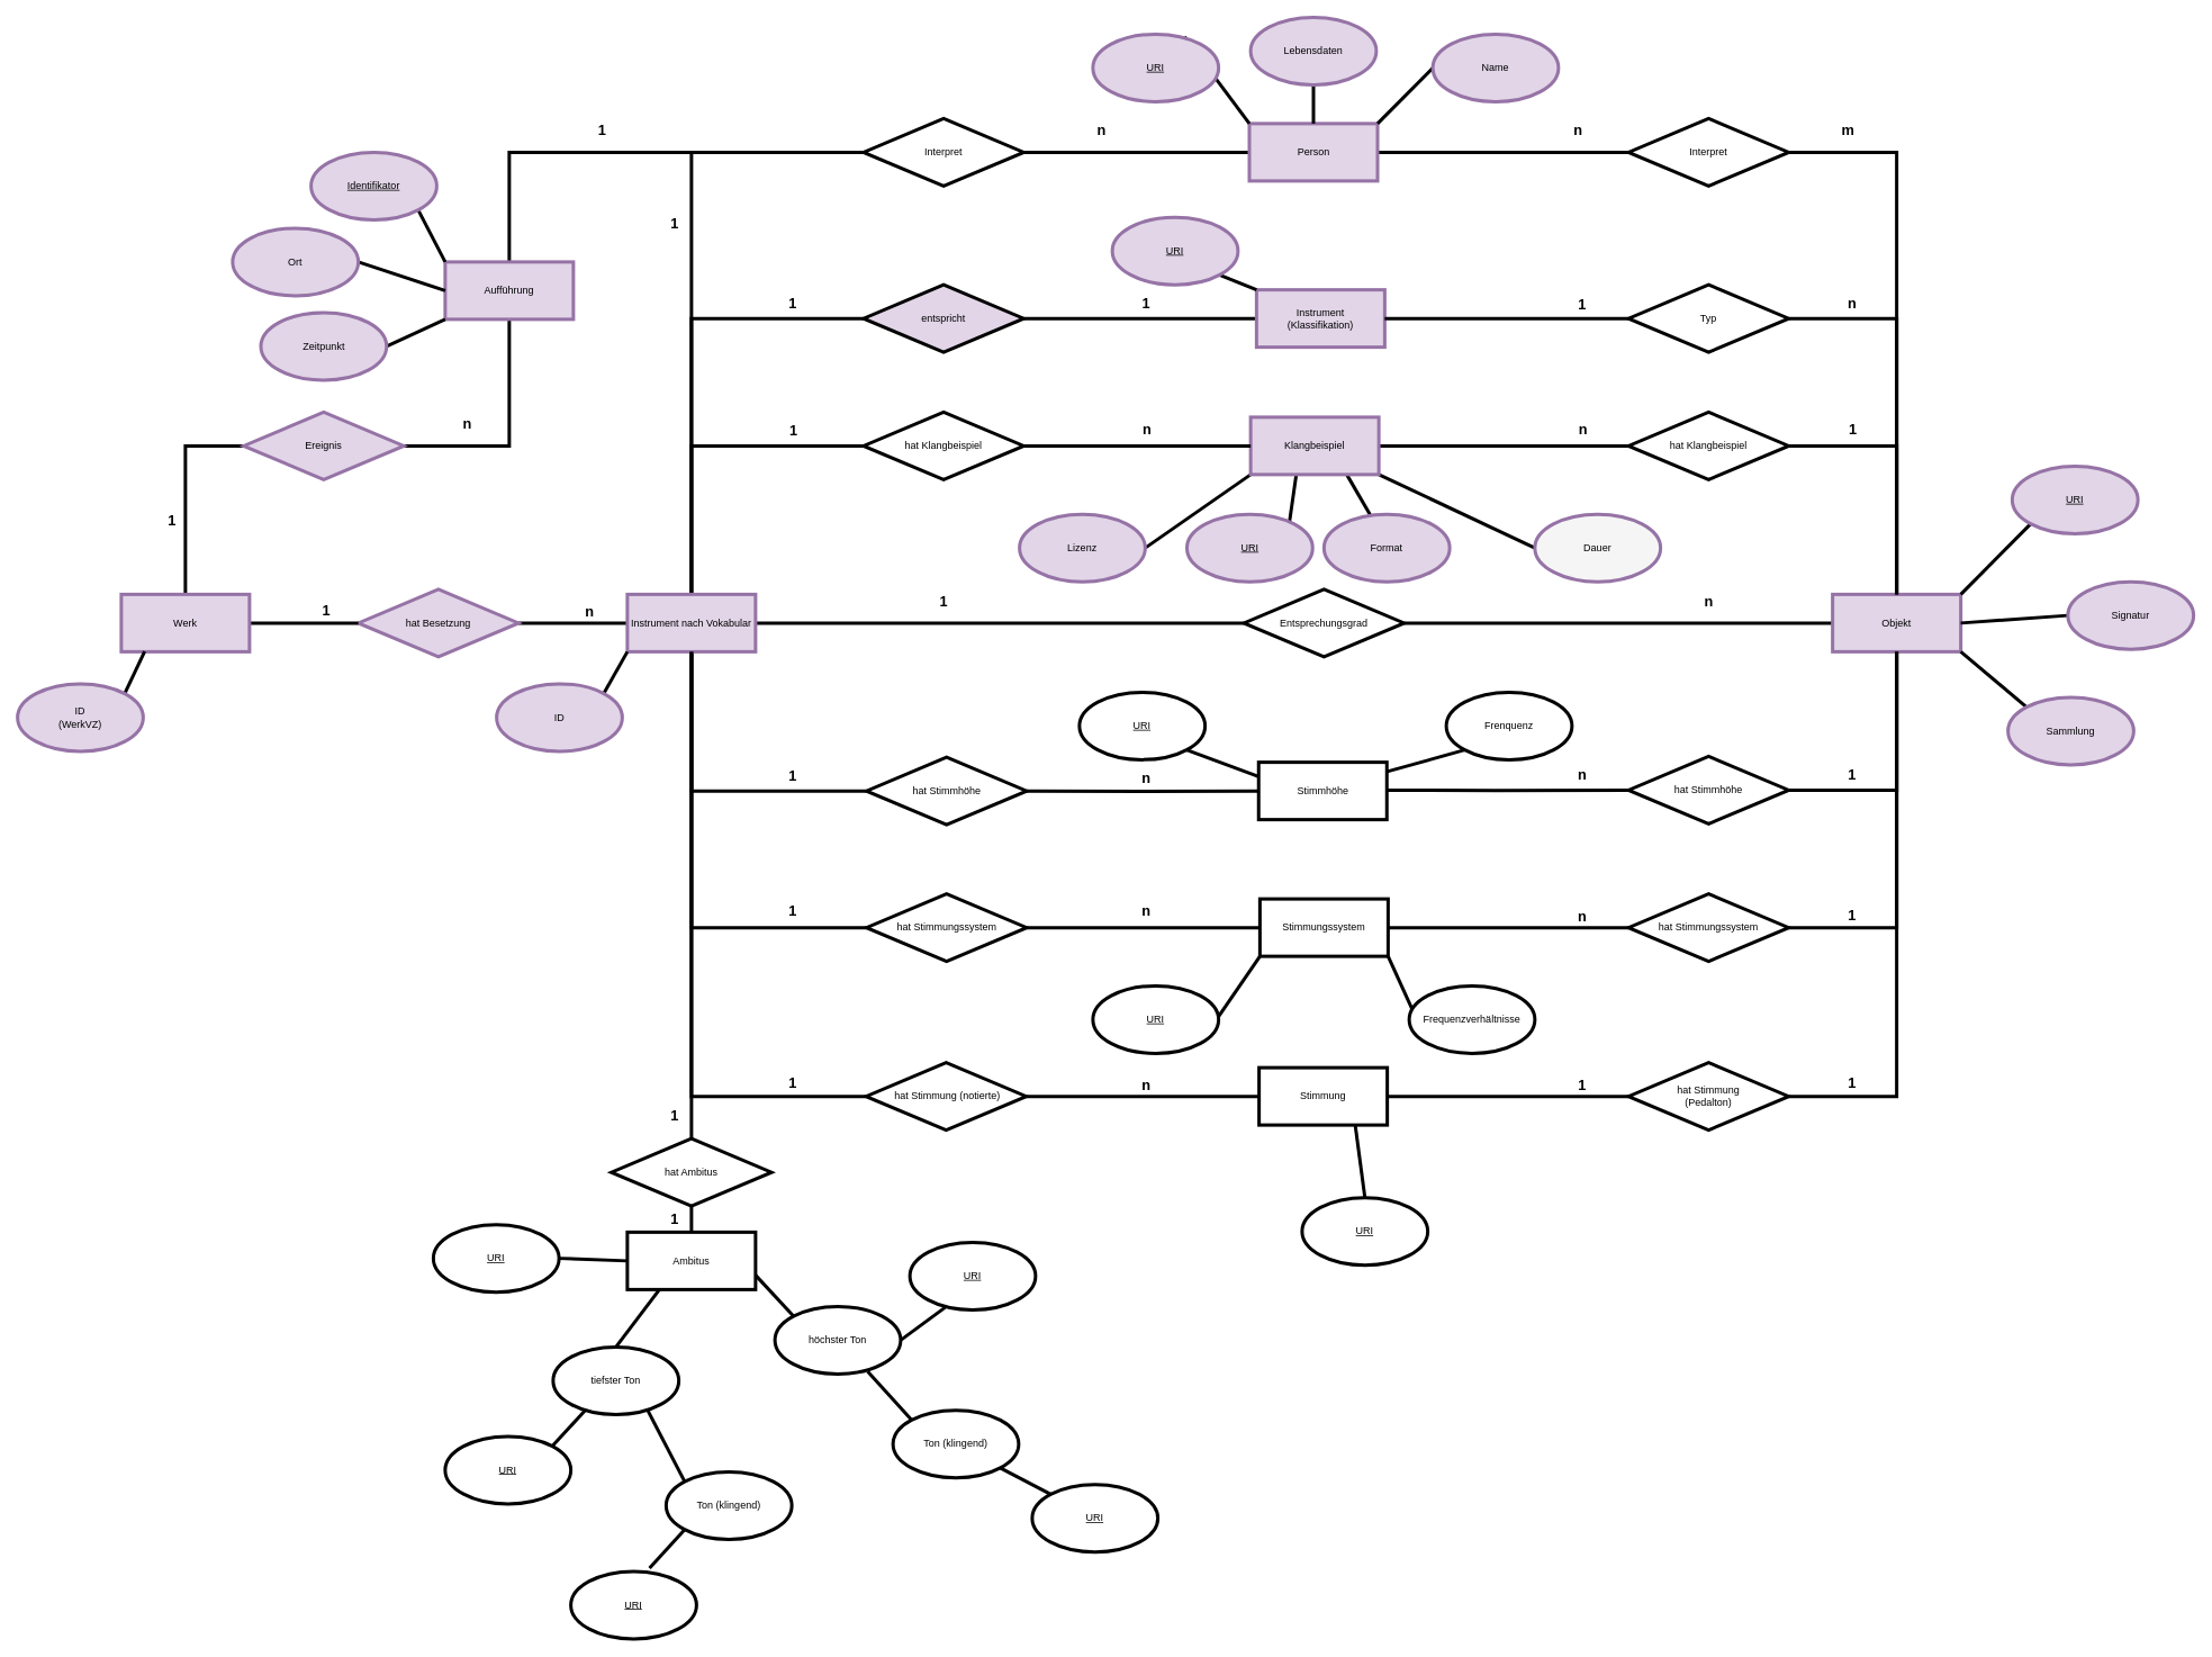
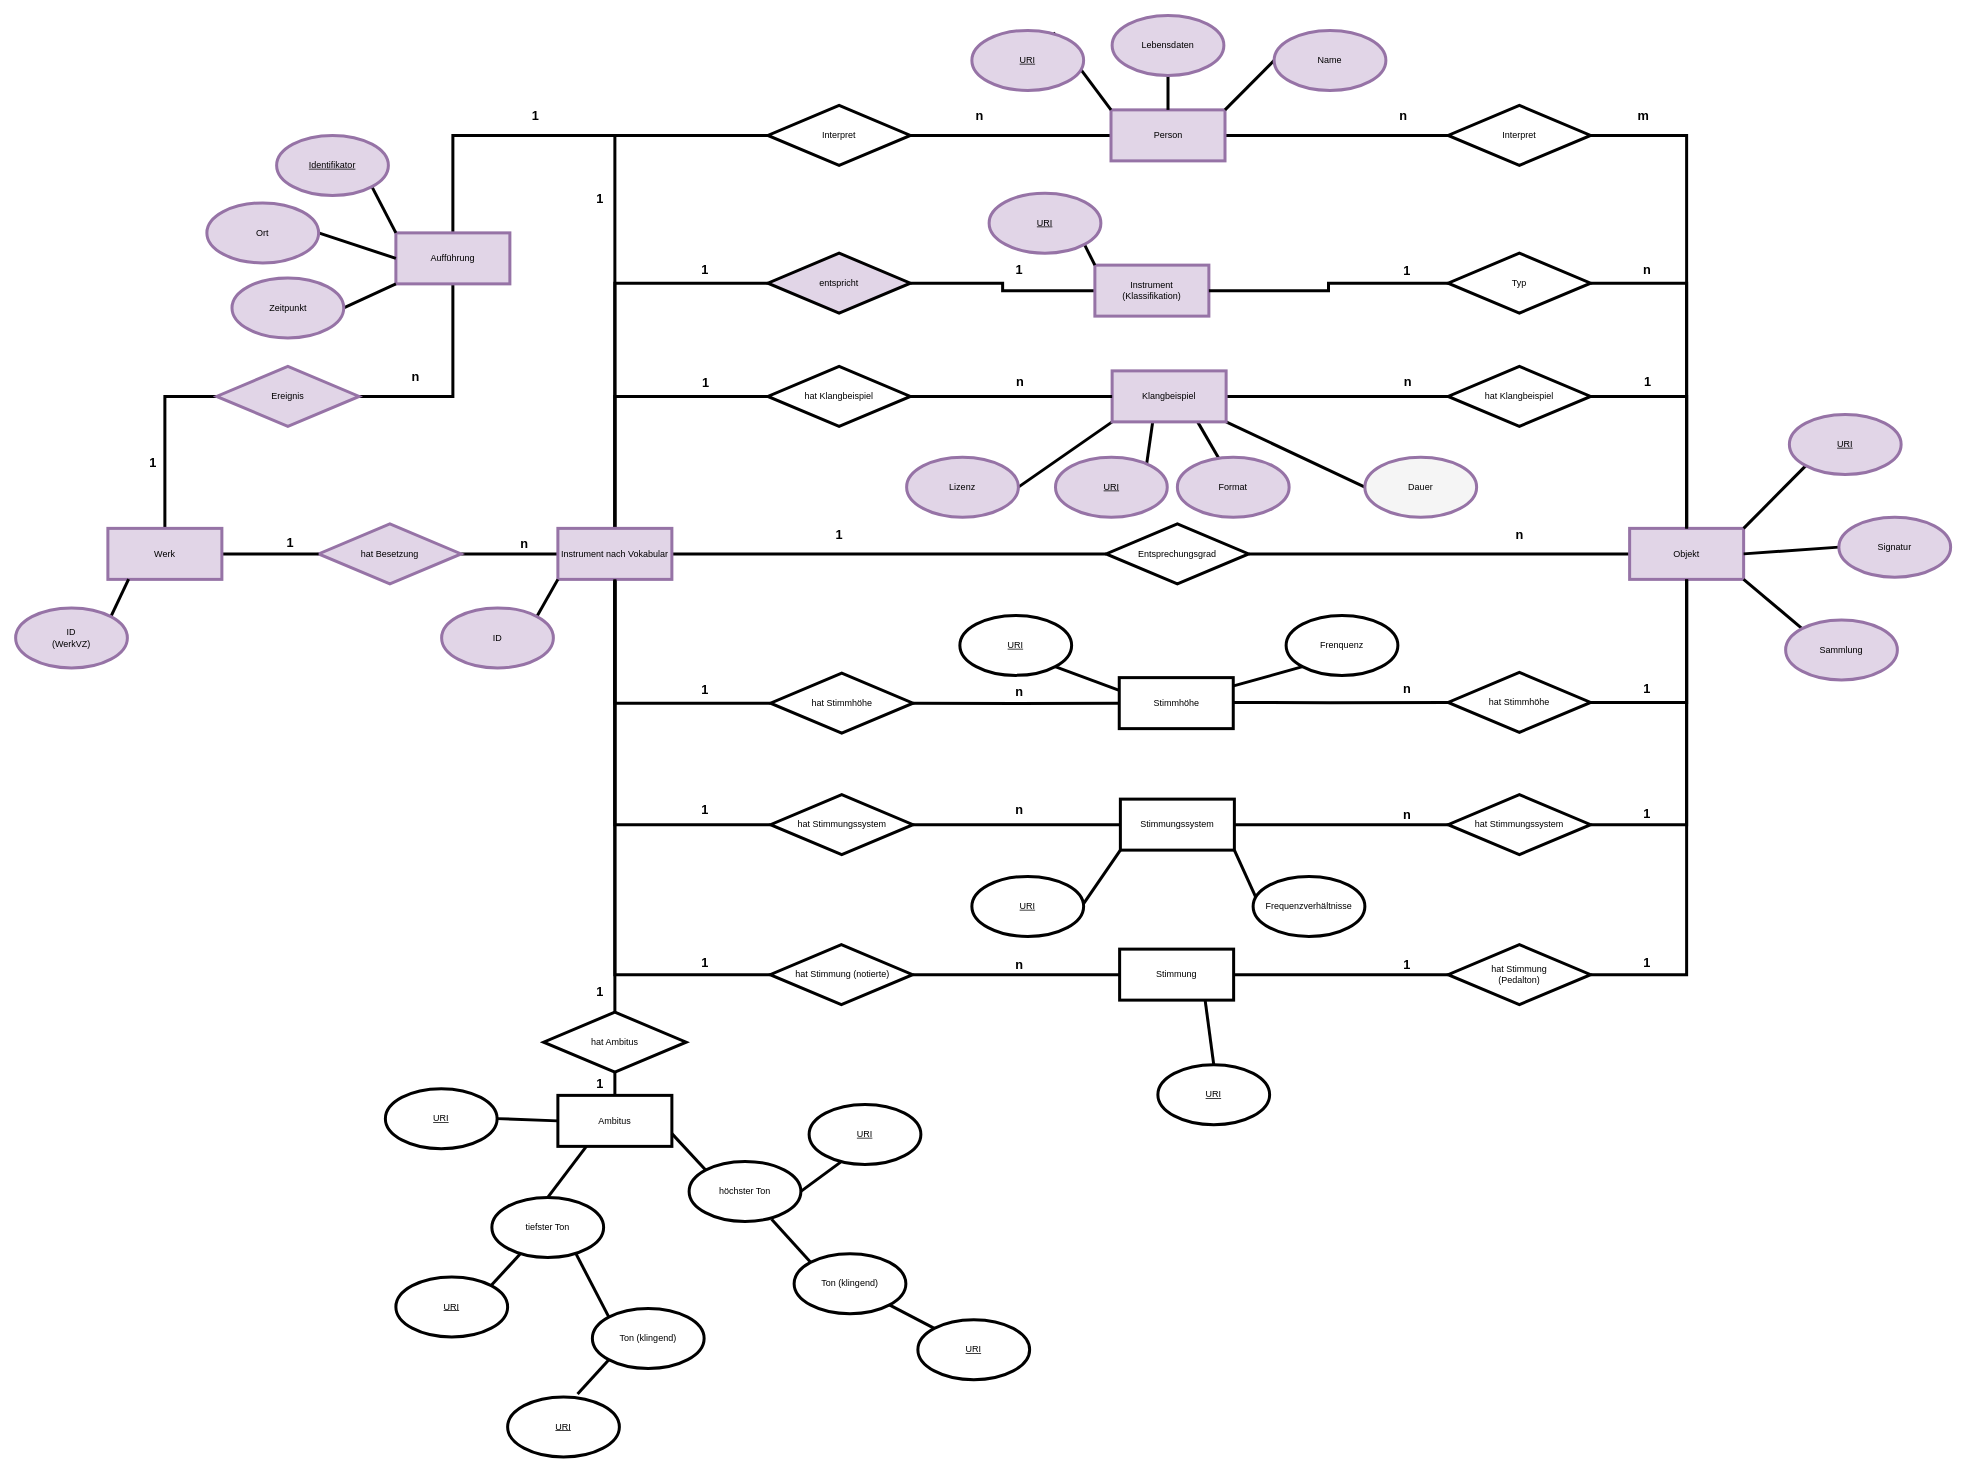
- <mxCell id="16" value="Instrument &lt;br&gt;(Klassifikation)" style="rounded=0;whiteSpace=wrap;html=1;strokeWidth=4;fillColor=#e1d5e7;strokeColor=#9673a6;" parent="1" vertex="1"><mxGeometry x="1489" y="343" width="152" height="68" as="geometry" /></mxCell>
+ <mxCell id="16" value="Instrument &lt;br&gt;(Klassifikation)" style="rounded=0;whiteSpace=wrap;html=1;strokeWidth=4;fillColor=#e1d5e7;strokeColor=#9673a6;" parent="1" vertex="1"><mxGeometry x="1459" y="353" width="152" height="68" as="geometry" /></mxCell>
